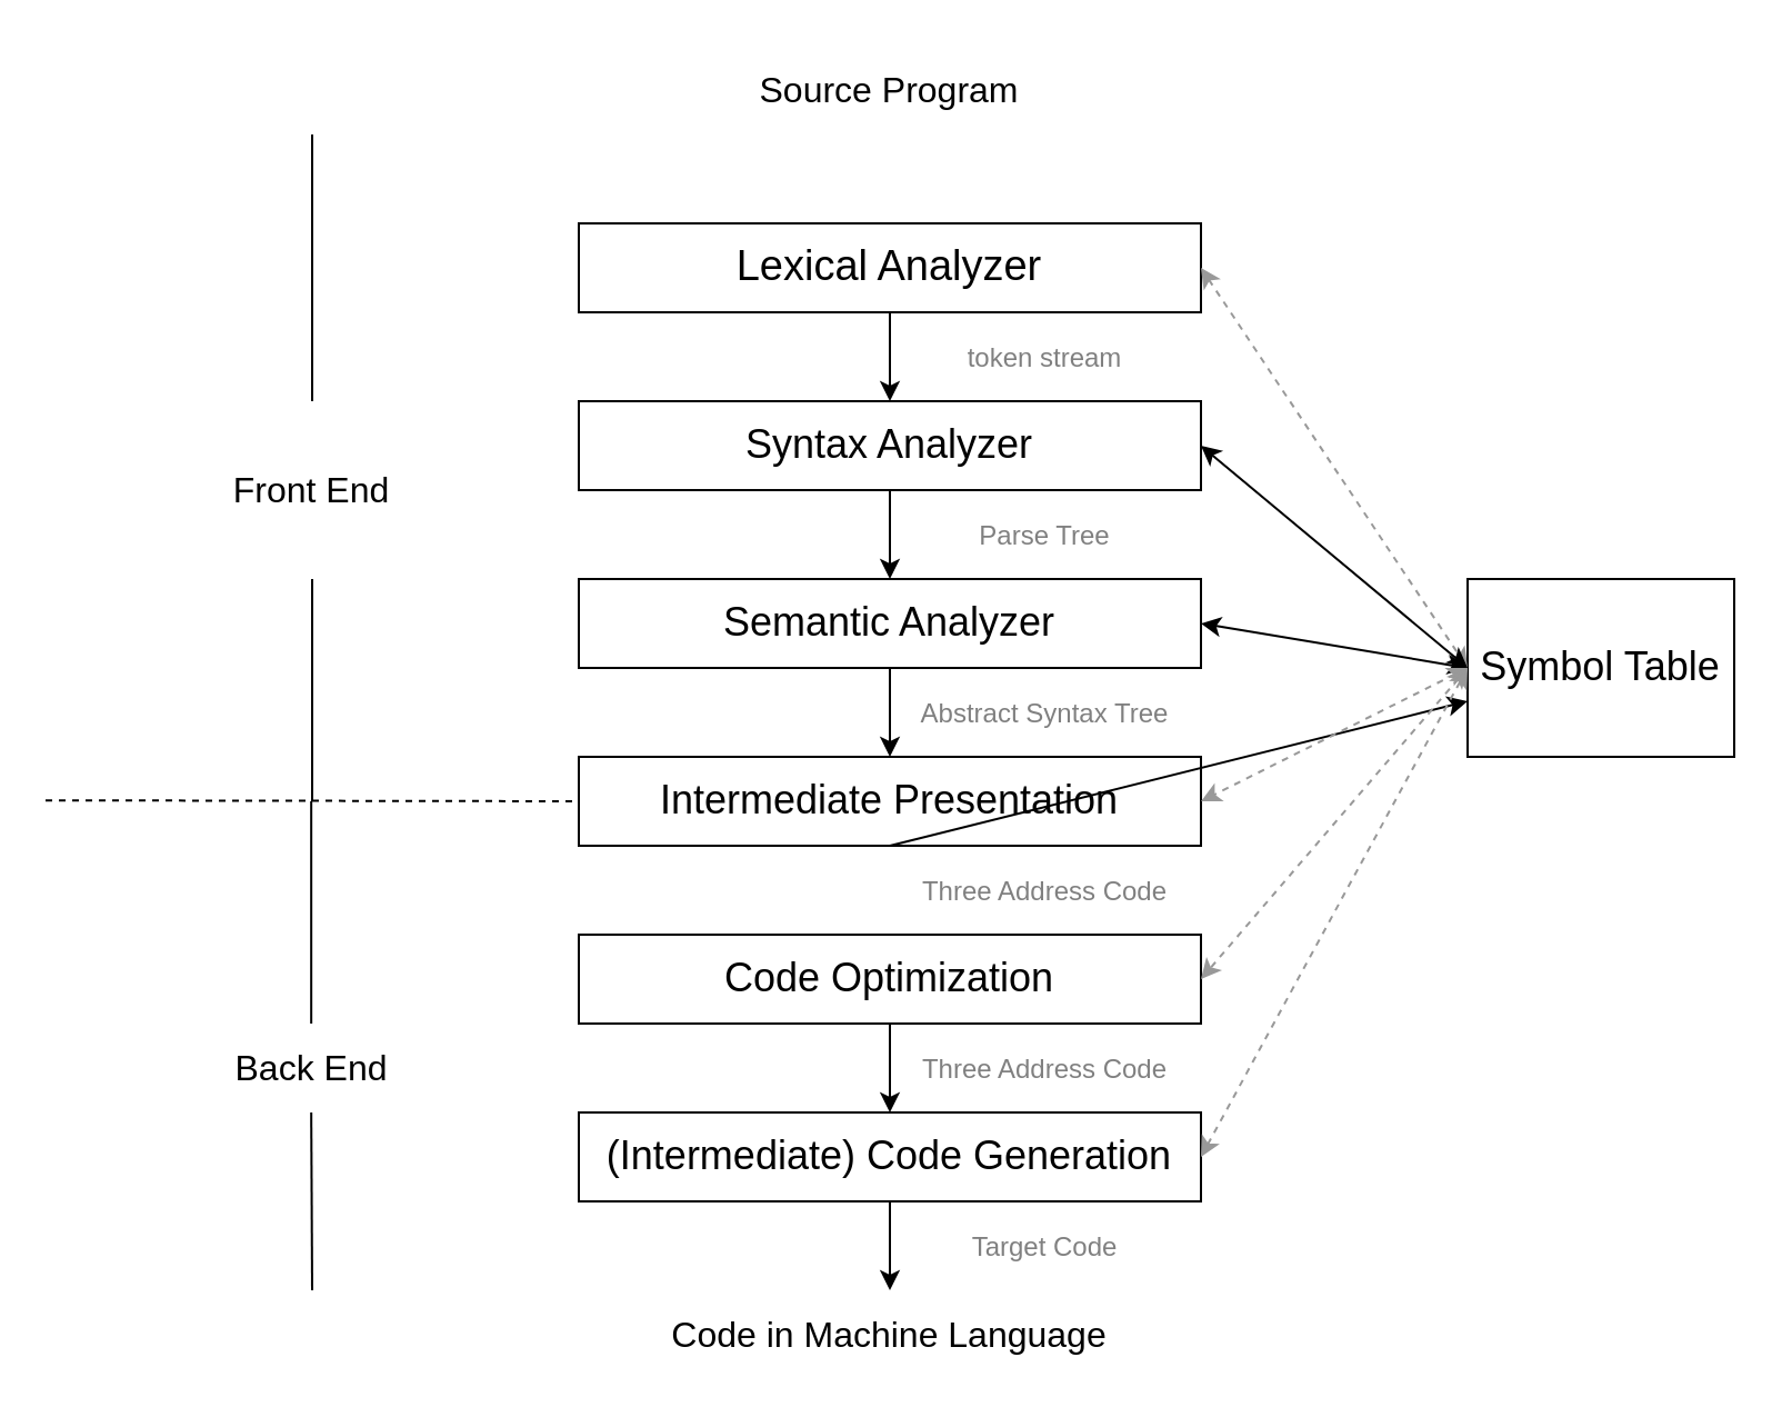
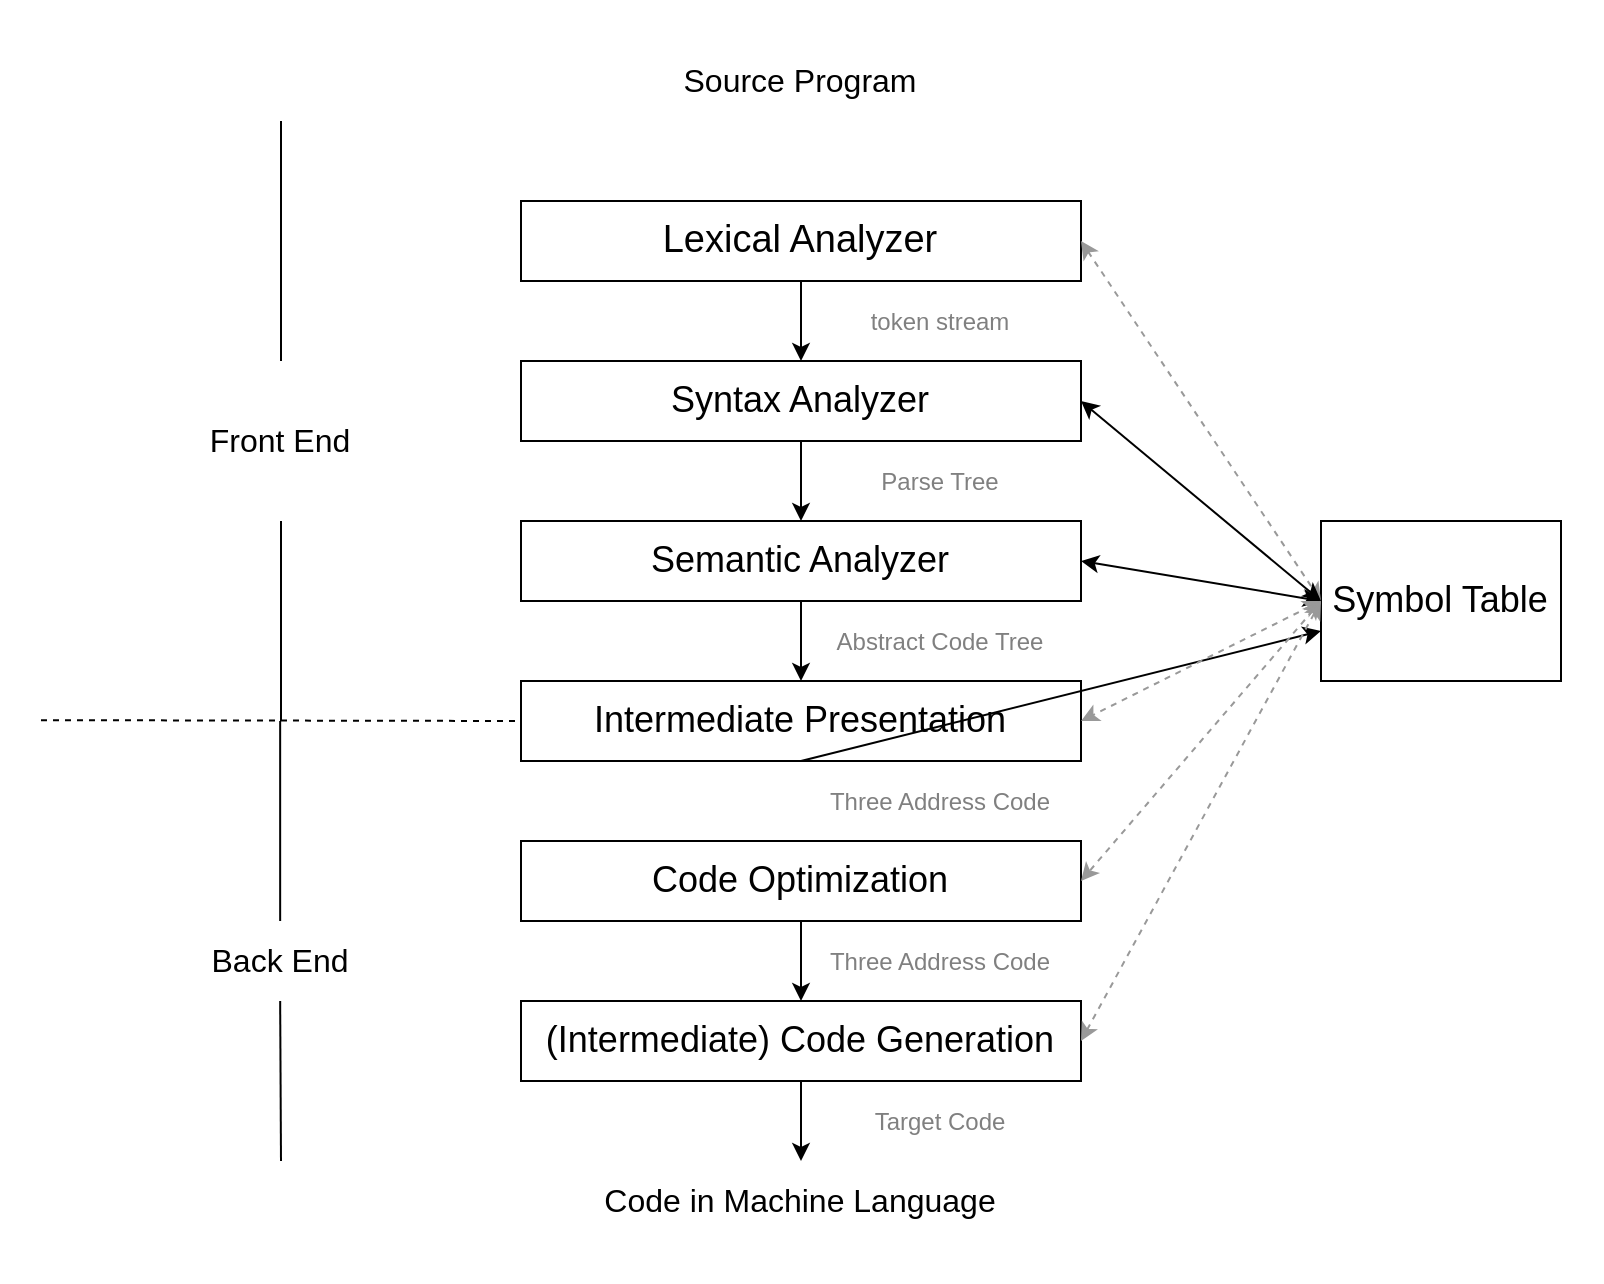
- <mxCell id="10" value="&lt;font style=&quot;font-size: 12px&quot; color=&quot;#808080&quot;&gt;Abstract Syntax Tree&lt;/font&gt;" style="text;html=1;strokeColor=none;fillColor=none;align=center;verticalAlign=middle;whiteSpace=wrap;rounded=0;fontSize=14;fontColor=#000000;" parent="1" vertex="1"><mxGeometry x="400" y="310" width="140" height="20" as="geometry" /></mxCell>
+ <mxCell id="10" value="&lt;font style=&quot;font-size: 12px&quot; color=&quot;#808080&quot;&gt;Abstract Code Tree&lt;/font&gt;" style="text;html=1;strokeColor=none;fillColor=none;align=center;verticalAlign=middle;whiteSpace=wrap;rounded=0;fontSize=14;fontColor=#000000;" parent="1" vertex="1"><mxGeometry x="400" y="310" width="140" height="20" as="geometry" /></mxCell>
